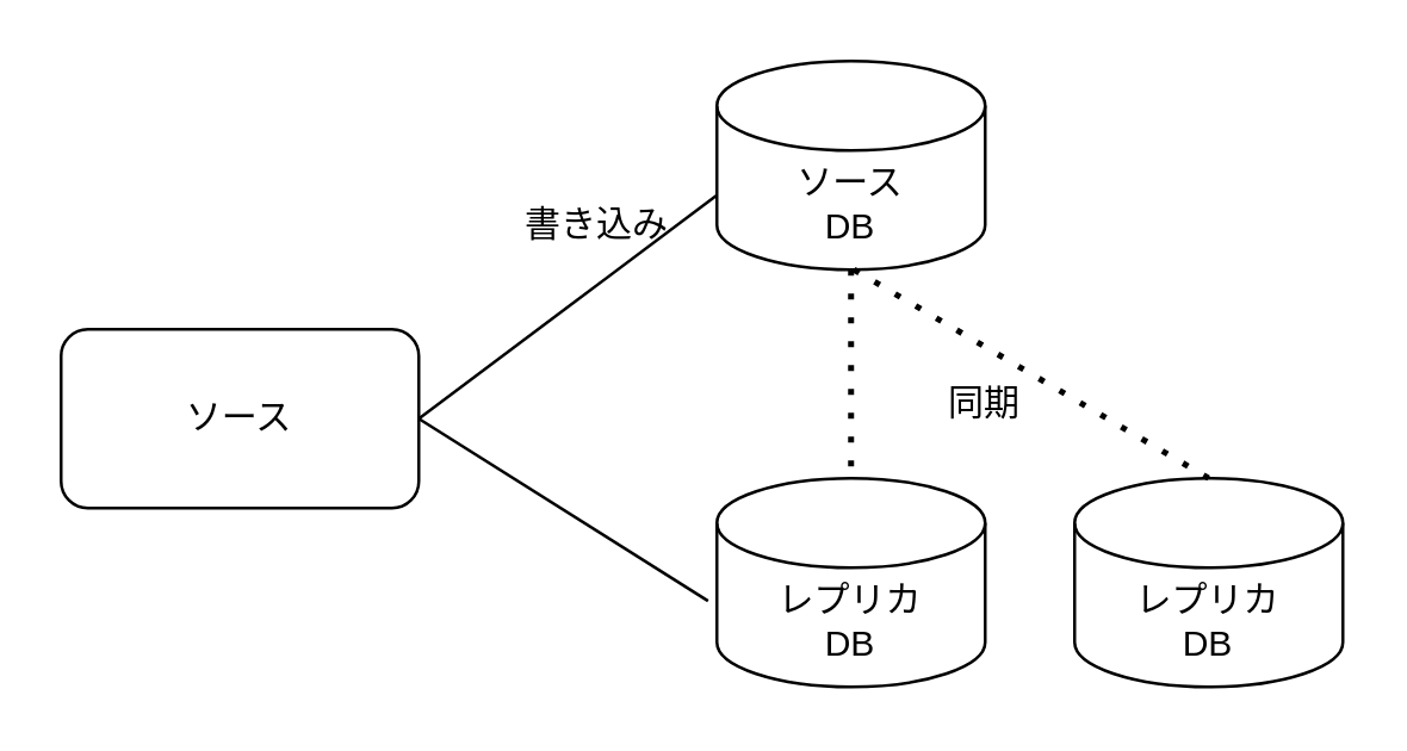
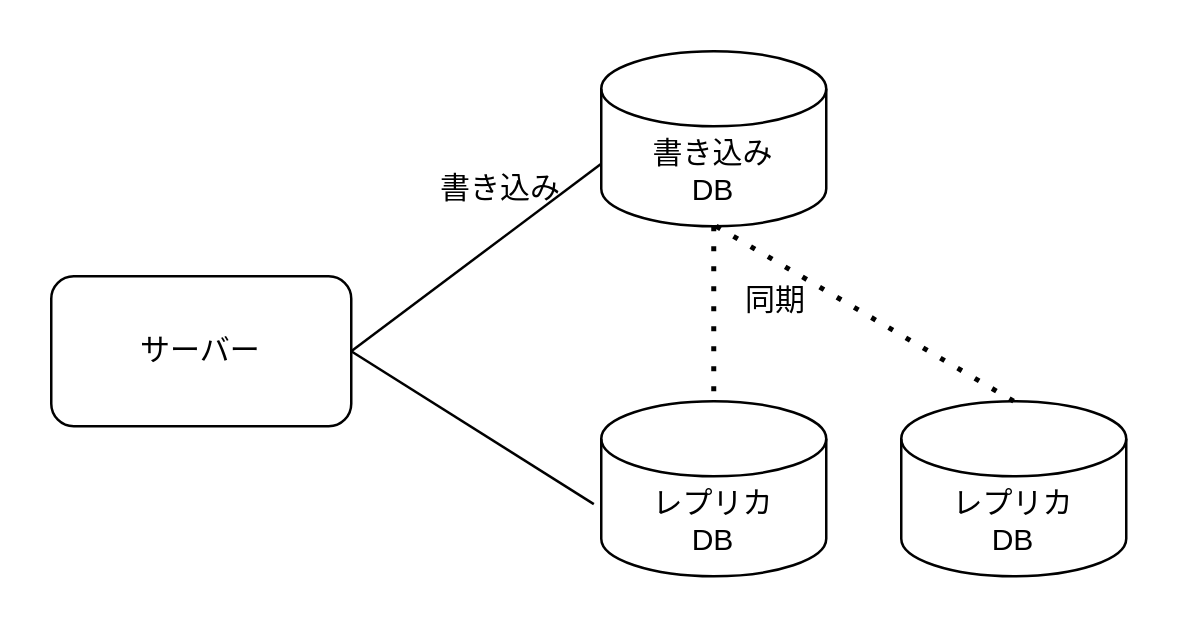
- <mxCell id="5" value="ソース&lt;br&gt;DB" style="shape=cylinder3;whiteSpace=wrap;html=1;boundedLbl=1;backgroundOutline=1;size=15;" parent="1" vertex="1"><mxGeometry x="240" y="20" width="90" height="70" as="geometry" /></mxCell>
+ <mxCell id="5" value="書き込み&lt;br&gt;DB" style="shape=cylinder3;whiteSpace=wrap;html=1;boundedLbl=1;backgroundOutline=1;size=15;" parent="1" vertex="1"><mxGeometry x="240" y="20" width="90" height="70" as="geometry" /></mxCell>
- <mxCell id="9" value="同期" style="text;html=1;strokeColor=none;fillColor=none;align=center;verticalAlign=middle;whiteSpace=wrap;rounded=0;" parent="1" vertex="1"><mxGeometry x="300" y="120" width="60" height="30" as="geometry" /></mxCell>
+ <mxCell id="9" value="同期" style="text;html=1;strokeColor=none;fillColor=none;align=center;verticalAlign=middle;whiteSpace=wrap;rounded=0;" parent="1" vertex="1"><mxGeometry x="280" y="105" width="60" height="30" as="geometry" /></mxCell>
- <mxCell id="2" value="ソース" style="rounded=1;whiteSpace=wrap;html=1;" parent="1" vertex="1"><mxGeometry x="20" y="110" width="120" height="60" as="geometry" /></mxCell>
+ <mxCell id="2" value="サーバー" style="rounded=1;whiteSpace=wrap;html=1;" parent="1" vertex="1"><mxGeometry x="20" y="110" width="120" height="60" as="geometry" /></mxCell>
